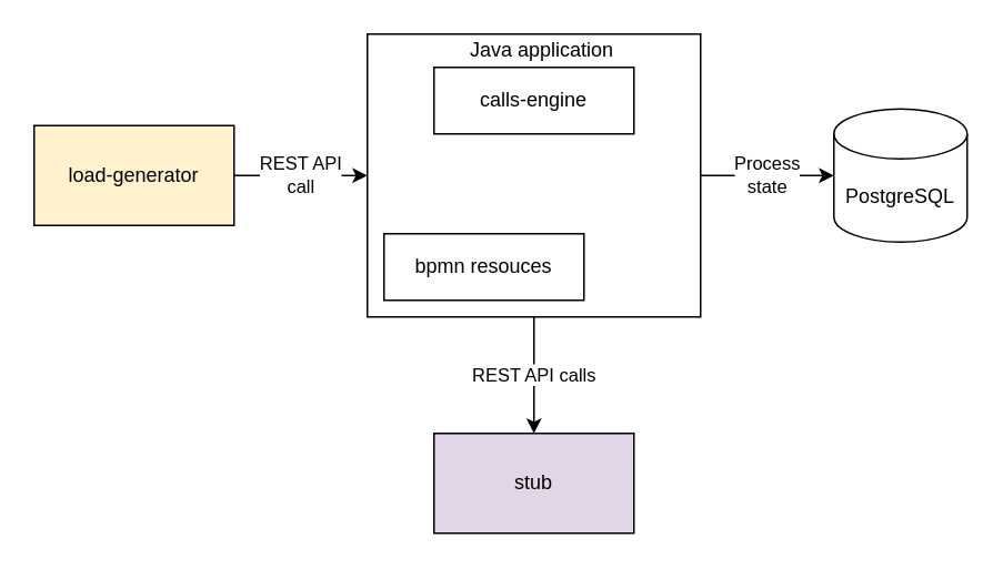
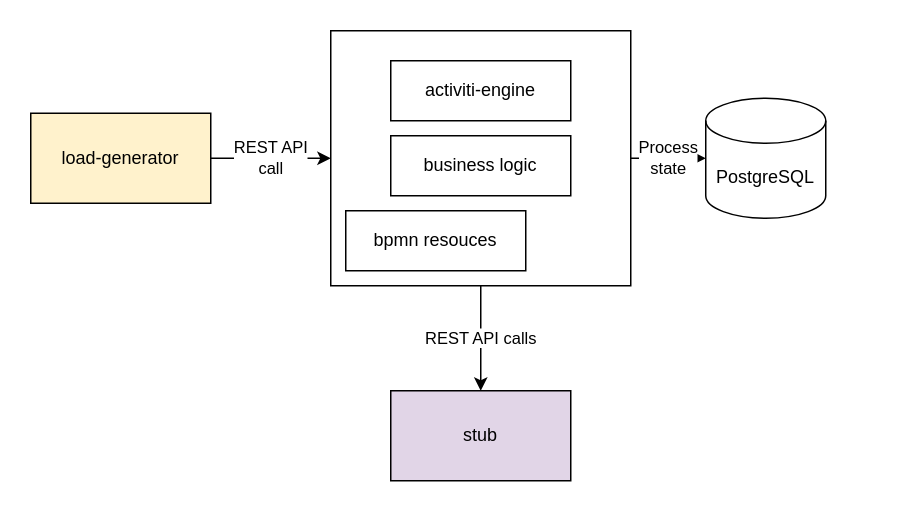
- <mxCell id="5" value="Java application" style="text;html=1;strokeColor=none;fillColor=none;align=center;verticalAlign=middle;whiteSpace=wrap;rounded=0;" parent="3" vertex="1"><mxGeometry x="50" width="110" height="20" as="geometry" /></mxCell>
- <mxCell id="6" value="calls-engine" style="rounded=0;whiteSpace=wrap;html=1;" parent="3" vertex="1"><mxGeometry x="40" y="20" width="120" height="40" as="geometry" /></mxCell>
+ <mxCell id="6" value="activiti-engine" style="rounded=0;whiteSpace=wrap;html=1;" parent="3" vertex="1"><mxGeometry x="40" y="20" width="120" height="40" as="geometry" /></mxCell>
- <mxCell id="2" value="PostgreSQL" style="shape=cylinder3;whiteSpace=wrap;html=1;boundedLbl=1;backgroundOutline=1;size=15;" parent="1" vertex="1"><mxGeometry x="500" y="65" width="80" height="80" as="geometry" /></mxCell>
+ <mxCell id="2" value="PostgreSQL" style="shape=cylinder3;whiteSpace=wrap;html=1;boundedLbl=1;backgroundOutline=1;size=15;" parent="1" vertex="1"><mxGeometry x="470" y="65" width="80" height="80" as="geometry" /></mxCell>
+ <mxCell id="7" value="business logic" style="rounded=0;whiteSpace=wrap;html=1;" parent="3" vertex="1"><mxGeometry x="40" y="70" width="120" height="40" as="geometry" /></mxCell>
